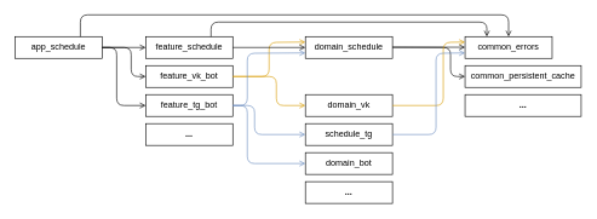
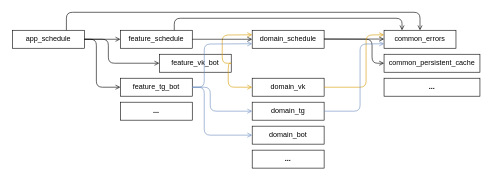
- <mxCell id="4" value="feature_vk_bot" style="rounded=0;whiteSpace=wrap;html=1;" vertex="1" parent="1"><mxGeometry x="200" y="90" width="120" height="30" as="geometry" /></mxCell>
+ <mxCell id="4" value="feature_vk_bot" style="rounded=0;whiteSpace=wrap;html=1;" vertex="1" parent="1"><mxGeometry x="265" y="90" width="120" height="30" as="geometry" /></mxCell>
- <mxCell id="8" value="schedule_tg" style="rounded=0;whiteSpace=wrap;html=1;" vertex="1" parent="1"><mxGeometry x="420" y="170" width="120" height="30" as="geometry" /></mxCell>
+ <mxCell id="8" value="domain_tg" style="rounded=0;whiteSpace=wrap;html=1;" vertex="1" parent="1"><mxGeometry x="420" y="170" width="120" height="30" as="geometry" /></mxCell>
